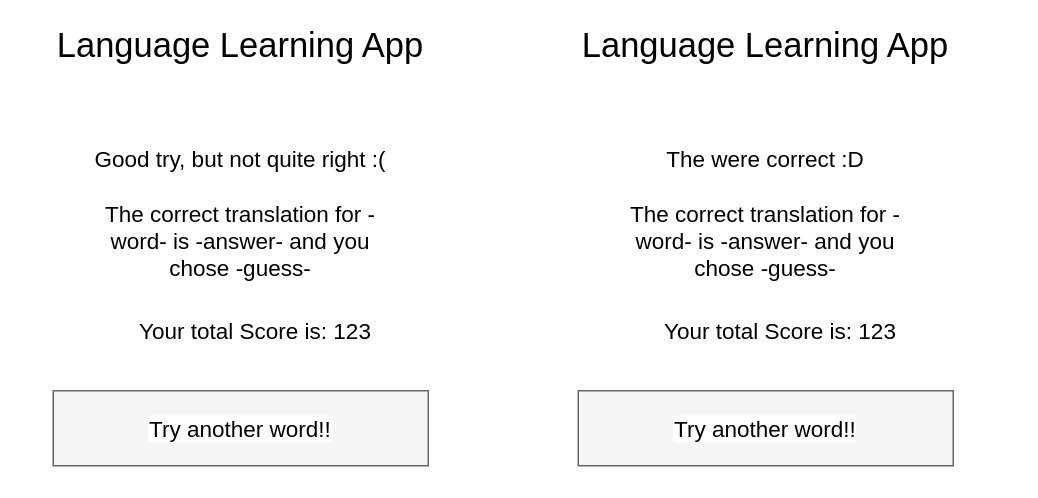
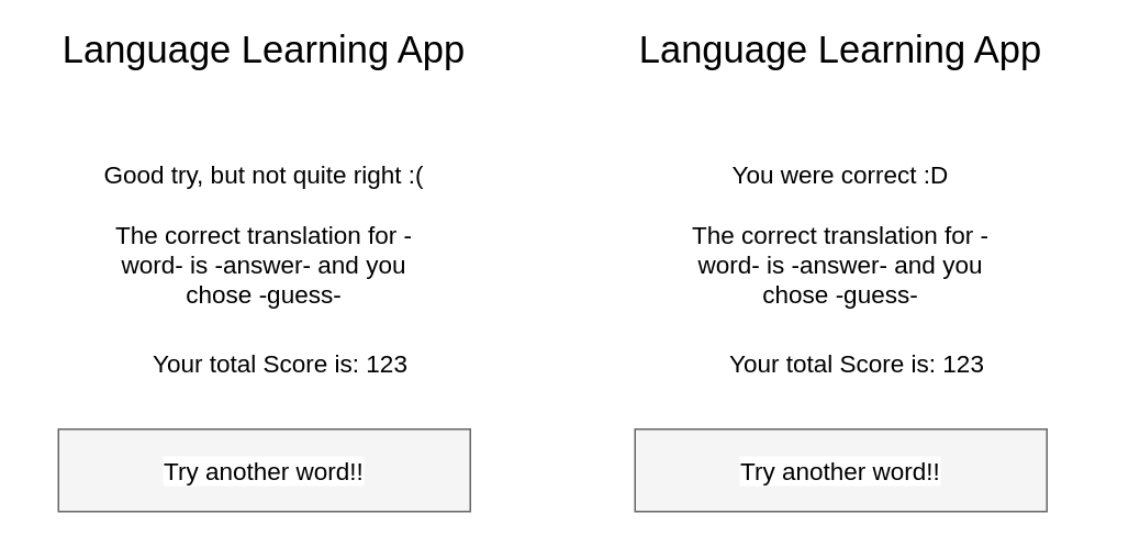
- <mxCell id="8" value="The were correct :D" style="text;html=1;strokeColor=none;fillColor=none;align=center;verticalAlign=middle;whiteSpace=wrap;rounded=0;fontSize=15;" vertex="1" parent="1"><mxGeometry x="385" y="90" width="250" height="30" as="geometry" /></mxCell>
+ <mxCell id="8" value="You were correct :D" style="text;html=1;strokeColor=none;fillColor=none;align=center;verticalAlign=middle;whiteSpace=wrap;rounded=0;fontSize=15;" vertex="1" parent="1"><mxGeometry x="385" y="90" width="250" height="30" as="geometry" /></mxCell>
